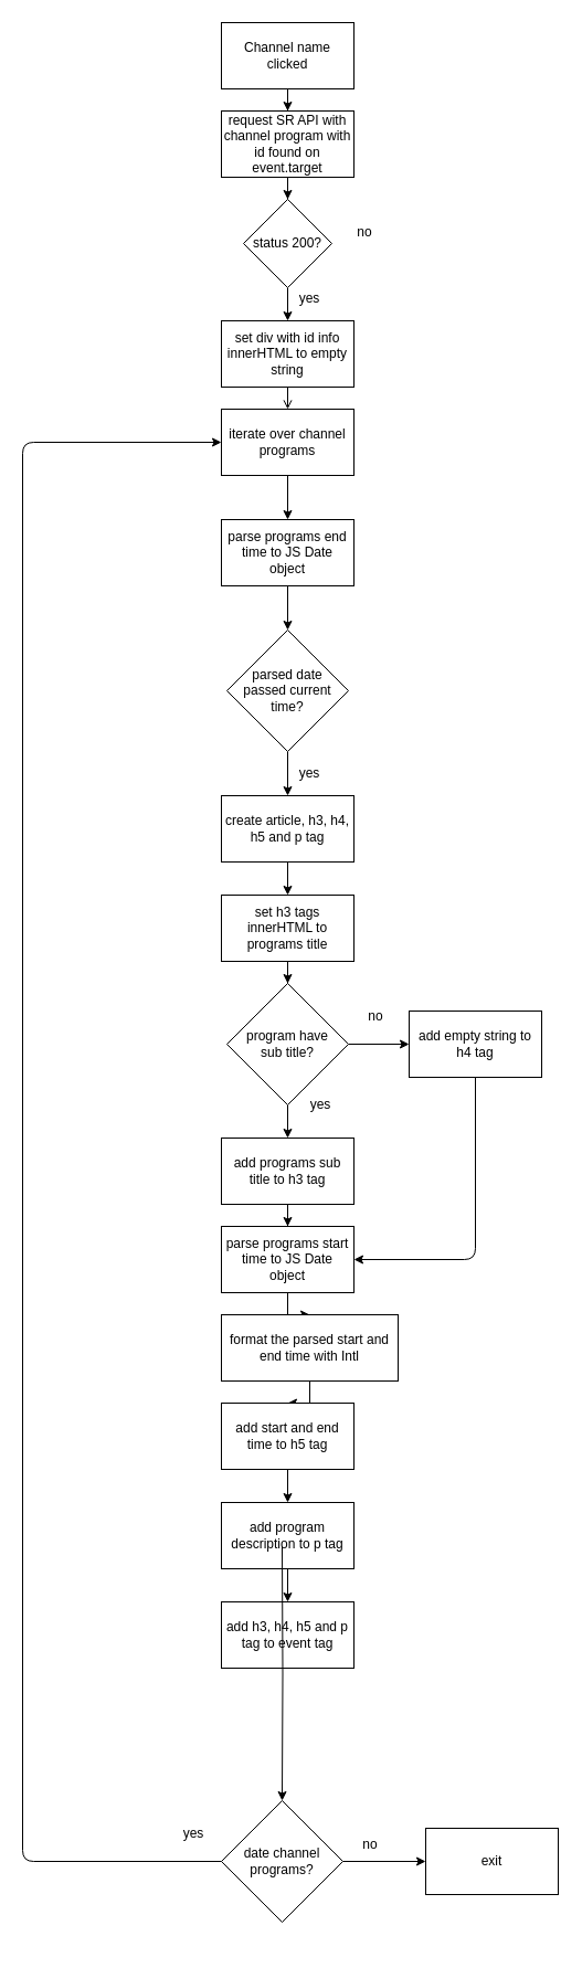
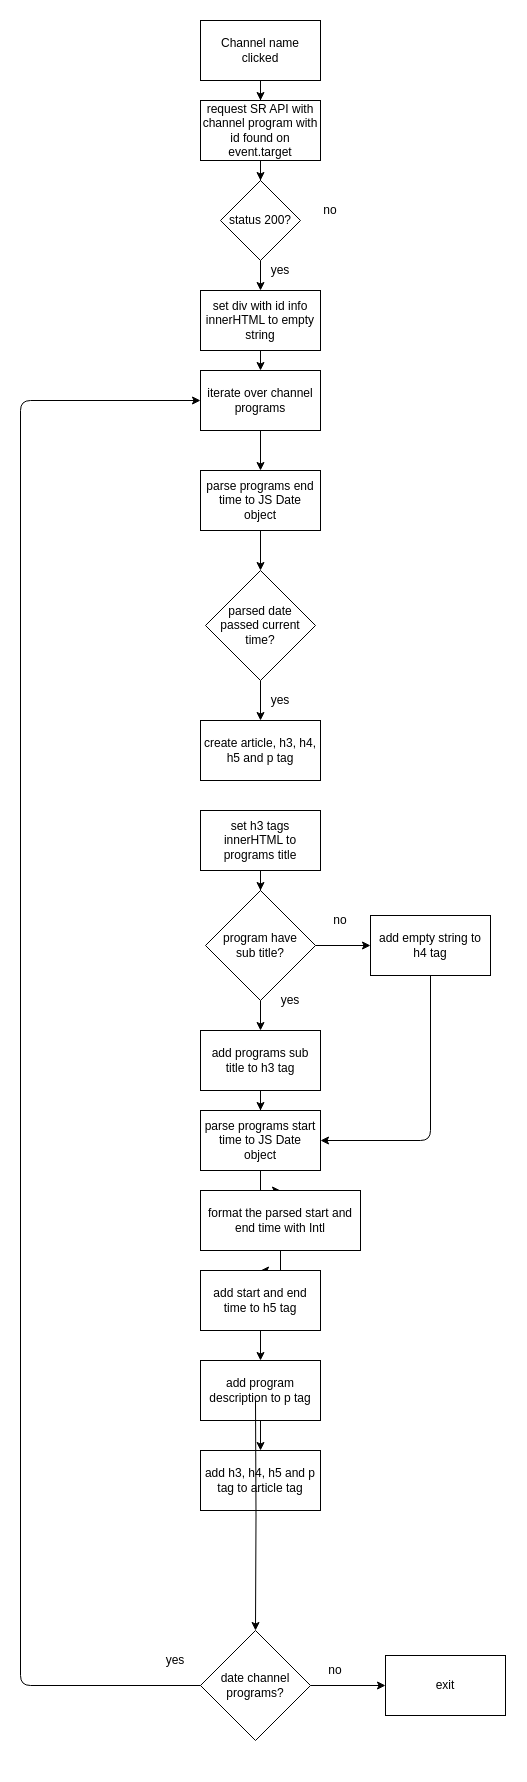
- <mxCell id="41" value="" style="endArrow=open;html=1;entryX=0.5;entryY=0;entryDx=0;entryDy=0;exitX=0.5;exitY=1;exitDx=0;exitDy=0;" edge="1" parent="1" source="40" target="10"><mxGeometry width="50" height="50" relative="1" as="geometry"><mxPoint x="410" y="350" as="sourcePoint" /><mxPoint x="570" y="500" as="targetPoint" /></mxGeometry></mxCell>
+ <mxCell id="41" value="" style="endArrow=classic;html=1;entryX=0.5;entryY=0;entryDx=0;entryDy=0;exitX=0.5;exitY=1;exitDx=0;exitDy=0;" edge="1" parent="1" source="40" target="10"><mxGeometry width="50" height="50" relative="1" as="geometry"><mxPoint x="410" y="350" as="sourcePoint" /><mxPoint x="570" y="500" as="targetPoint" /></mxGeometry></mxCell>
- <mxCell id="16" value="" style="edgeStyle=orthogonalEdgeStyle;rounded=0;orthogonalLoop=1;jettySize=auto;html=1;" edge="1" parent="1" source="17" target="20"><mxGeometry relative="1" as="geometry" /></mxCell>
- <mxCell id="38" value="add h3, h4, h5 and p tag to event tag" style="whiteSpace=wrap;html=1;rounded=0;" vertex="1" parent="1"><mxGeometry x="200" y="1450" width="120" height="60" as="geometry" /></mxCell>
+ <mxCell id="38" value="add h3, h4, h5 and p tag to article tag" style="whiteSpace=wrap;html=1;rounded=0;" vertex="1" parent="1"><mxGeometry x="200" y="1450" width="120" height="60" as="geometry" /></mxCell>
